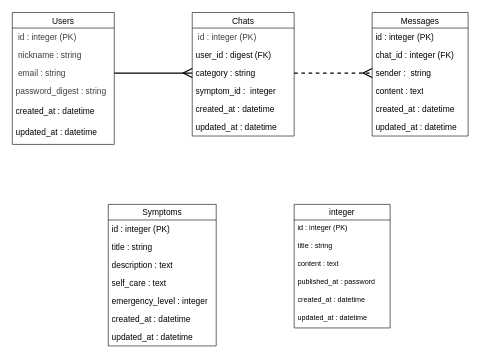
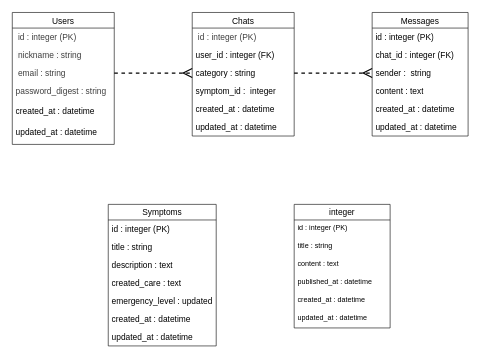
- <mxCell id="11" value="&lt;font style=&quot;font-size: 14px;&quot;&gt;user_id : digest (FK)&lt;/font&gt;" style="text;strokeColor=none;fillColor=none;spacingLeft=4;spacingRight=4;overflow=hidden;rotatable=0;points=[[0,0.5],[1,0.5]];portConstraint=eastwest;fontSize=12;whiteSpace=wrap;html=1;" parent="9" vertex="1"><mxGeometry y="56" width="170" height="30" as="geometry" /></mxCell>
+ <mxCell id="11" value="&lt;font style=&quot;font-size: 14px;&quot;&gt;user_id : integer (FK)&lt;/font&gt;" style="text;strokeColor=none;fillColor=none;spacingLeft=4;spacingRight=4;overflow=hidden;rotatable=0;points=[[0,0.5],[1,0.5]];portConstraint=eastwest;fontSize=12;whiteSpace=wrap;html=1;" parent="9" vertex="1"><mxGeometry y="56" width="170" height="30" as="geometry" /></mxCell>
- <mxCell id="38" style="edgeStyle=none;html=1;exitX=1;exitY=0.5;exitDx=0;exitDy=0;entryX=0;entryY=0.5;entryDx=0;entryDy=0;endArrow=ERmany;endFill=0;strokeWidth=2;endSize=12;" parent="1" source="5" target="12" edge="1"><mxGeometry relative="1" as="geometry" /></mxCell>
+ <mxCell id="38" style="edgeStyle=none;html=1;exitX=1;exitY=0.5;exitDx=0;exitDy=0;entryX=0;entryY=0.5;entryDx=0;entryDy=0;endArrow=ERmany;endFill=0;strokeWidth=2;endSize=12;dashed=1;" parent="1" source="5" target="12" edge="1"><mxGeometry relative="1" as="geometry" /></mxCell>
- <mxCell id="27" value="&lt;font style=&quot;font-size: 14px;&quot;&gt;self_care :&amp;nbsp;text&lt;/font&gt;" style="text;strokeColor=none;fillColor=none;spacingLeft=4;spacingRight=4;overflow=hidden;rotatable=0;points=[[0,0.5],[1,0.5]];portConstraint=eastwest;fontSize=12;whiteSpace=wrap;html=1;" parent="23" vertex="1"><mxGeometry y="116" width="180" height="30" as="geometry" /></mxCell>
+ <mxCell id="27" value="&lt;font style=&quot;font-size: 14px;&quot;&gt;created_care :&amp;nbsp;text&lt;/font&gt;" style="text;strokeColor=none;fillColor=none;spacingLeft=4;spacingRight=4;overflow=hidden;rotatable=0;points=[[0,0.5],[1,0.5]];portConstraint=eastwest;fontSize=12;whiteSpace=wrap;html=1;" parent="23" vertex="1"><mxGeometry y="116" width="180" height="30" as="geometry" /></mxCell>
- <mxCell id="35" value="published_at :&amp;nbsp;password" style="text;strokeColor=none;fillColor=none;spacingLeft=4;spacingRight=4;overflow=hidden;rotatable=0;points=[[0,0.5],[1,0.5]];portConstraint=eastwest;fontSize=12;whiteSpace=wrap;html=1;" parent="31" vertex="1"><mxGeometry y="116" width="160" height="30" as="geometry" /></mxCell>
+ <mxCell id="35" value="published_at :&amp;nbsp;datetime" style="text;strokeColor=none;fillColor=none;spacingLeft=4;spacingRight=4;overflow=hidden;rotatable=0;points=[[0,0.5],[1,0.5]];portConstraint=eastwest;fontSize=12;whiteSpace=wrap;html=1;" parent="31" vertex="1"><mxGeometry y="116" width="160" height="30" as="geometry" /></mxCell>
- <mxCell id="28" value="&lt;font style=&quot;font-size: 14px;&quot;&gt;emergency_level :&amp;nbsp;integer&lt;/font&gt;" style="text;strokeColor=none;fillColor=none;spacingLeft=4;spacingRight=4;overflow=hidden;rotatable=0;points=[[0,0.5],[1,0.5]];portConstraint=eastwest;fontSize=12;whiteSpace=wrap;html=1;" parent="23" vertex="1"><mxGeometry y="146" width="180" height="30" as="geometry" /></mxCell>
+ <mxCell id="28" value="&lt;font style=&quot;font-size: 14px;&quot;&gt;emergency_level :&amp;nbsp;updated&lt;/font&gt;" style="text;strokeColor=none;fillColor=none;spacingLeft=4;spacingRight=4;overflow=hidden;rotatable=0;points=[[0,0.5],[1,0.5]];portConstraint=eastwest;fontSize=12;whiteSpace=wrap;html=1;" parent="23" vertex="1"><mxGeometry y="146" width="180" height="30" as="geometry" /></mxCell>
